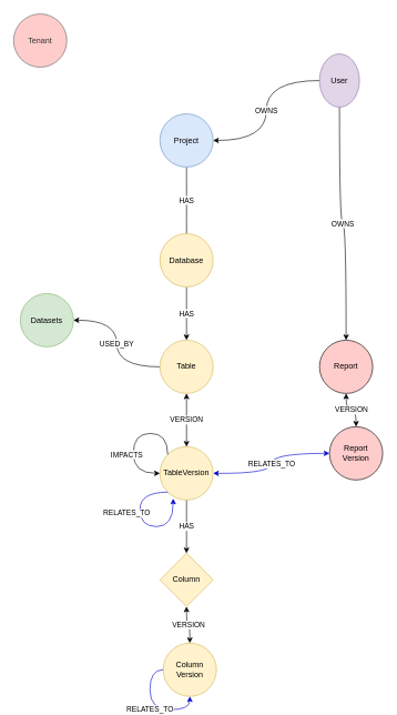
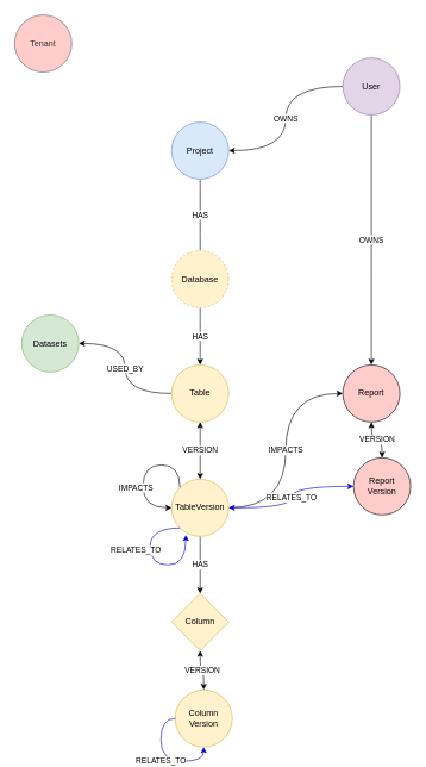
- <mxCell id="21" value="User" style="ellipse;whiteSpace=wrap;html=1;aspect=fixed;fillColor=#e1d5e7;strokeColor=#9673a6;" vertex="1" parent="1"><mxGeometry x="480" y="80" width="60" height="80" as="geometry" /></mxCell>
+ <mxCell id="21" value="User" style="ellipse;whiteSpace=wrap;html=1;aspect=fixed;fillColor=#e1d5e7;strokeColor=#9673a6;" vertex="1" parent="1"><mxGeometry x="480" y="80" width="80" height="80" as="geometry" /></mxCell>
- <mxCell id="7" value="Database" style="ellipse;whiteSpace=wrap;html=1;aspect=fixed;fillColor=#fff2cc;strokeColor=#d6b656;" vertex="1" parent="1"><mxGeometry x="240" y="350" width="80" height="80" as="geometry" /></mxCell>
+ <mxCell id="7" value="Database" style="ellipse;whiteSpace=wrap;html=1;aspect=fixed;fillColor=#fff2cc;strokeColor=#d6b656;dashed=1;" vertex="1" parent="1"><mxGeometry x="240" y="350" width="80" height="80" as="geometry" /></mxCell>
+ <mxCell id="12" value="IMPACTS" style="edgeStyle=orthogonalEdgeStyle;curved=1;rounded=0;orthogonalLoop=1;jettySize=auto;html=1;exitX=1;exitY=0.5;exitDx=0;exitDy=0;entryX=0;entryY=0.5;entryDx=0;entryDy=0;startArrow=none;startFill=0;" edge="1" parent="1" source="14" target="23"><mxGeometry relative="1" as="geometry" /></mxCell>
